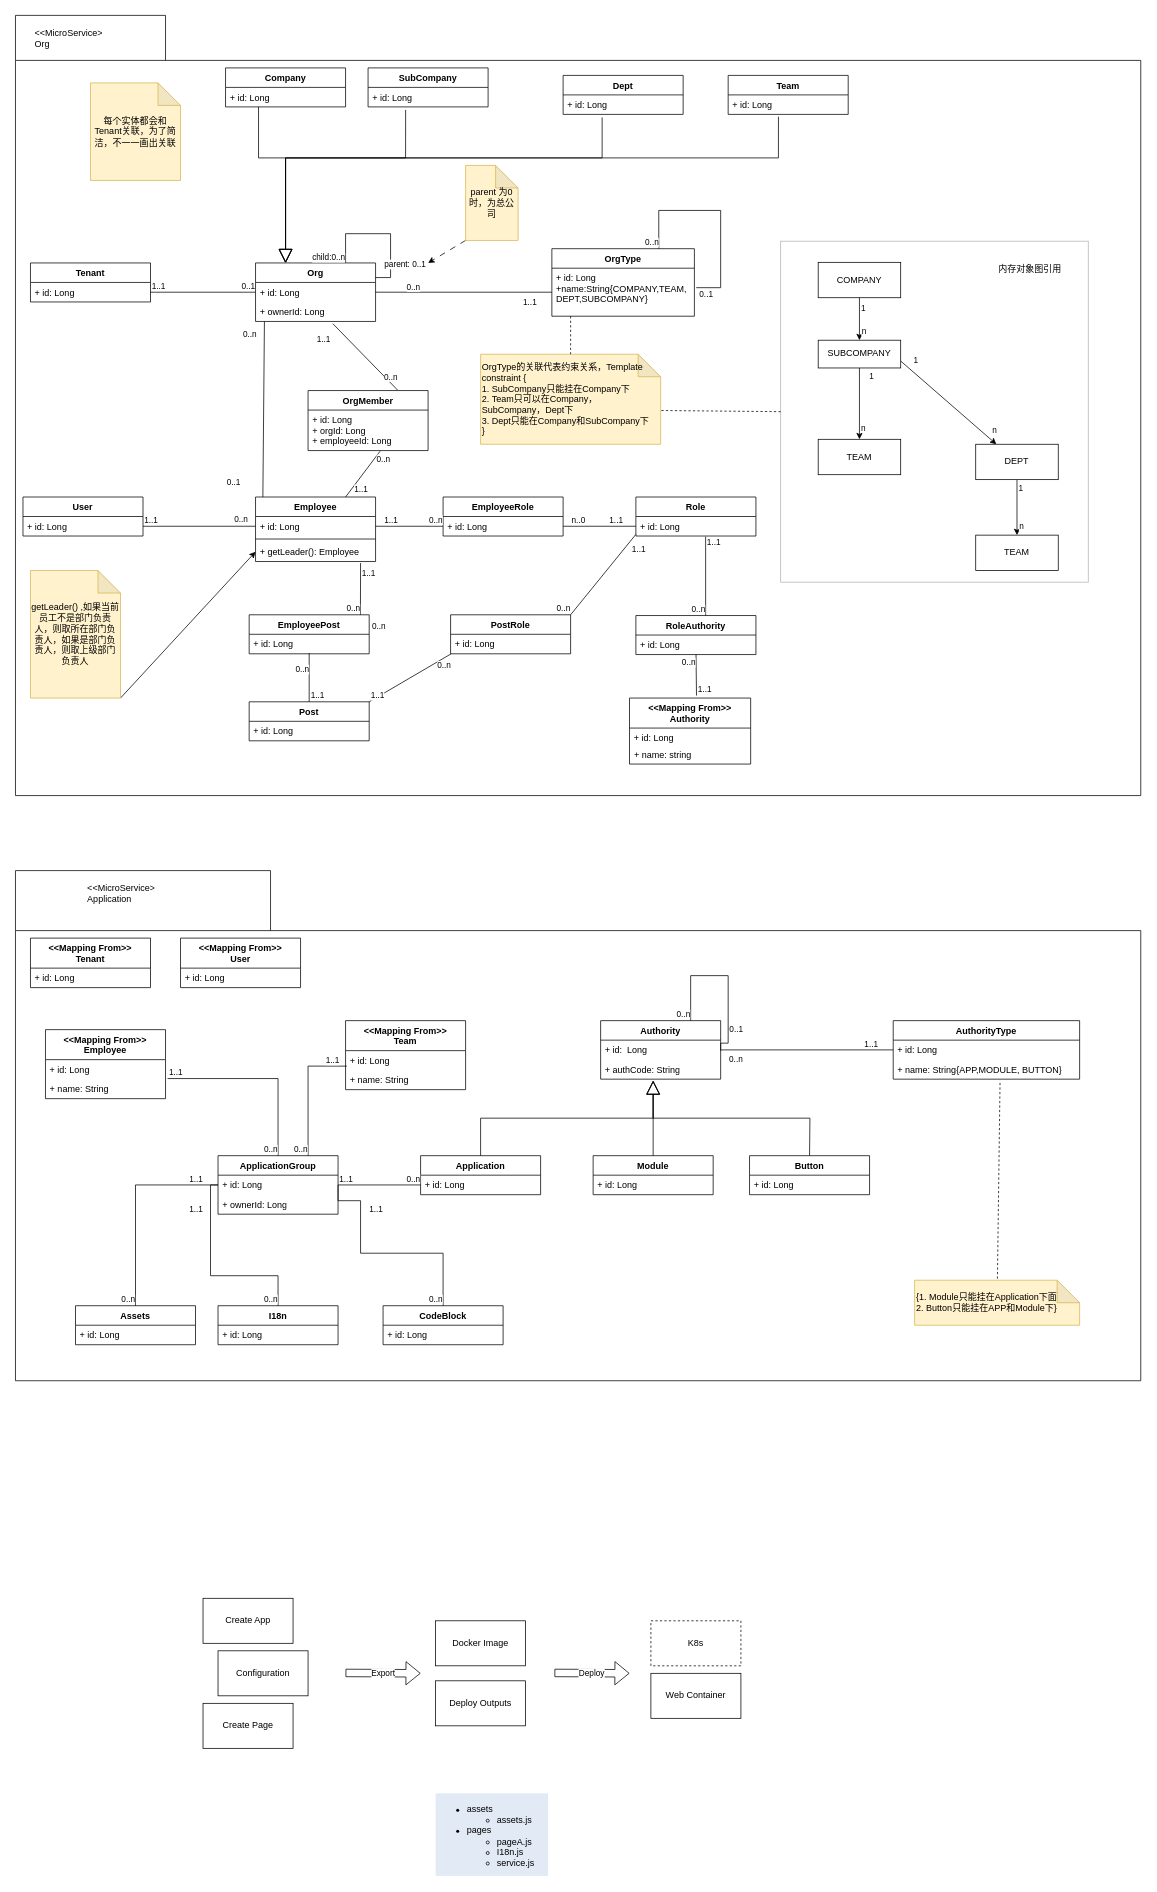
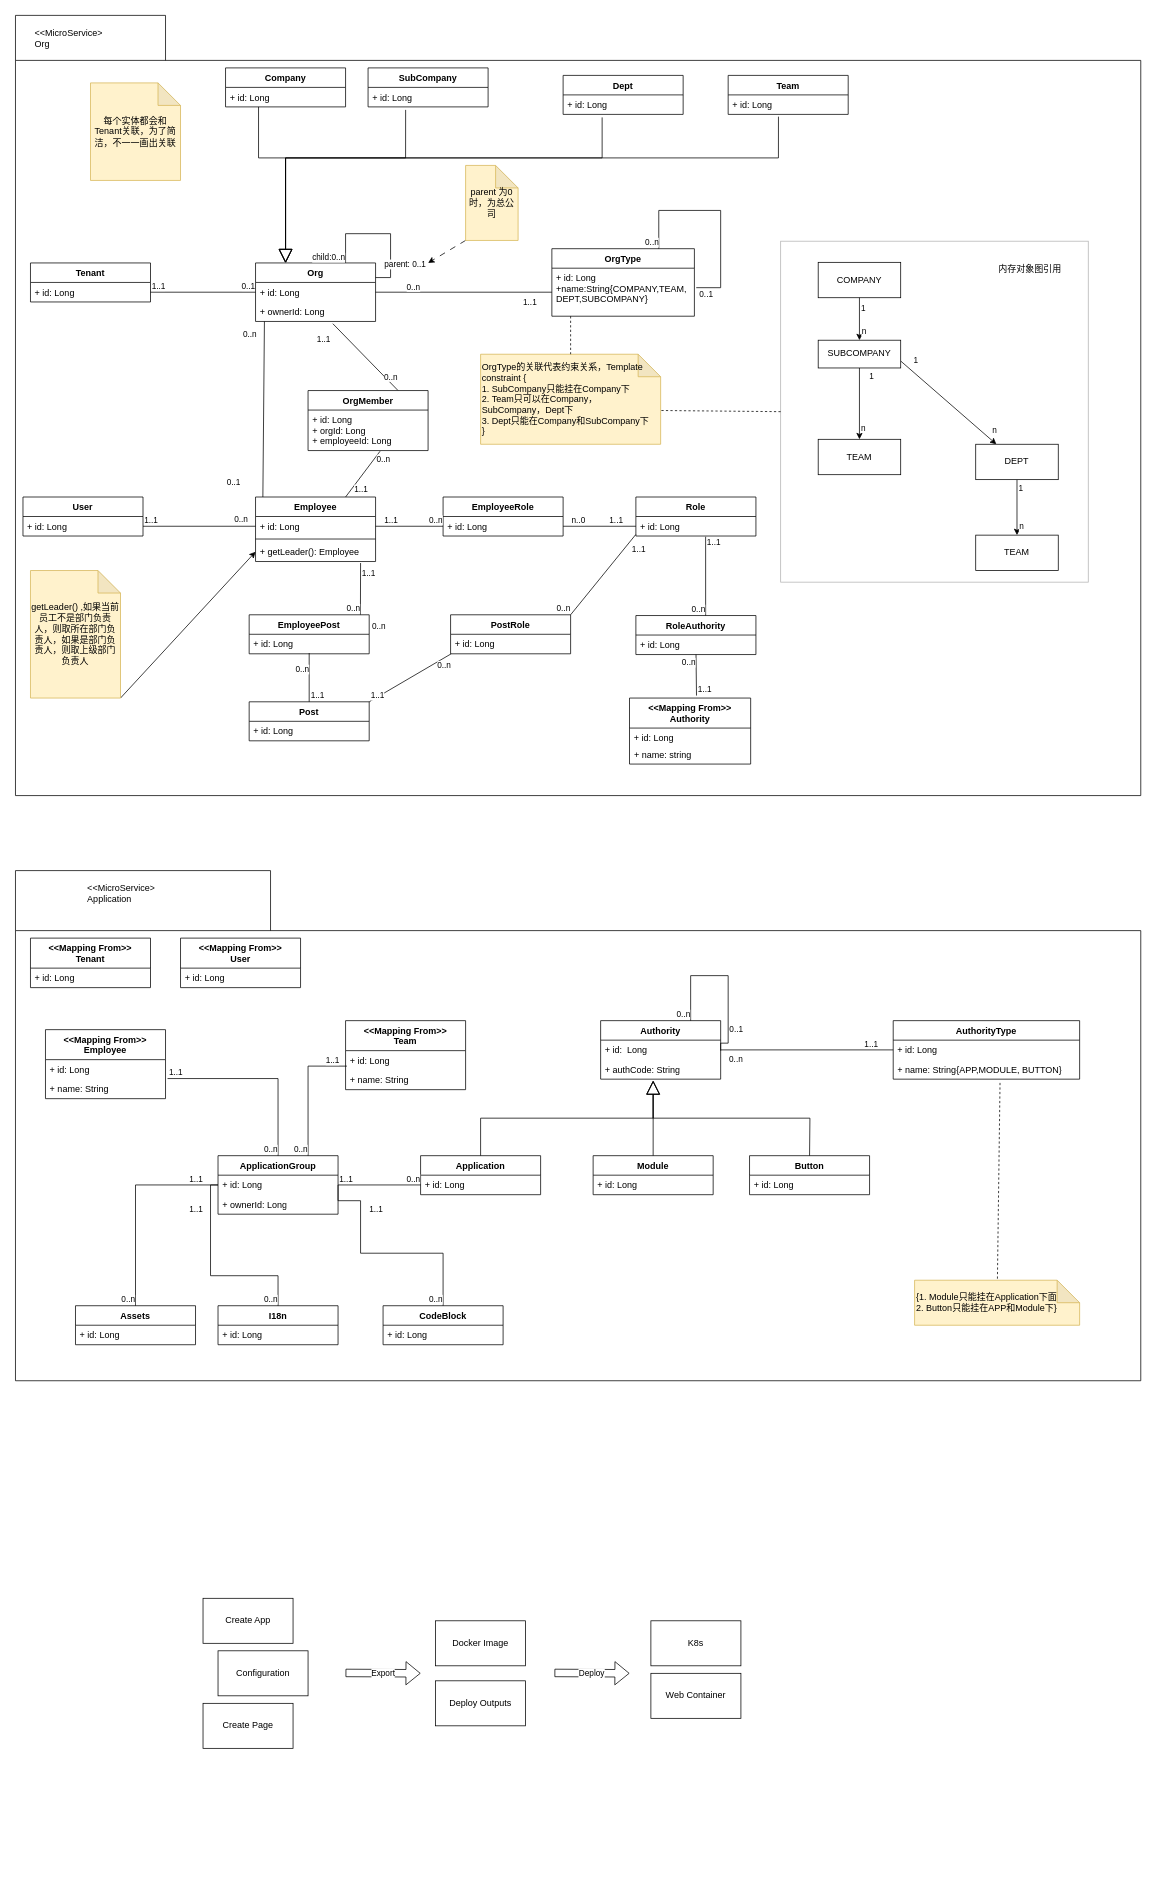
- <mxCell id="188" value="K8s" style="rounded=0;whiteSpace=wrap;html=1;dashed=1;" parent="1" vertex="1"><mxGeometry x="867" y="2160" width="120" height="60" as="geometry" /></mxCell>
+ <mxCell id="188" value="K8s" style="rounded=0;whiteSpace=wrap;html=1;" parent="1" vertex="1"><mxGeometry x="867" y="2160" width="120" height="60" as="geometry" /></mxCell>
- <mxCell id="190" value="&lt;ul&gt;&lt;li&gt;assets&lt;/li&gt;&lt;ul&gt;&lt;li&gt;assets.js&lt;/li&gt;&lt;/ul&gt;&lt;li&gt;pages&lt;/li&gt;&lt;ul&gt;&lt;li&gt;pageA.js&lt;/li&gt;&lt;li&gt;I18n.js&lt;/li&gt;&lt;li&gt;service.js&lt;/li&gt;&lt;/ul&gt;&lt;/ul&gt;" style="text;strokeColor=none;fillColor=#E1EAF5;html=1;whiteSpace=wrap;verticalAlign=middle;overflow=hidden;align=left;" vertex="1" parent="1"><mxGeometry x="580" y="2390" width="150" height="110" as="geometry" /></mxCell>
